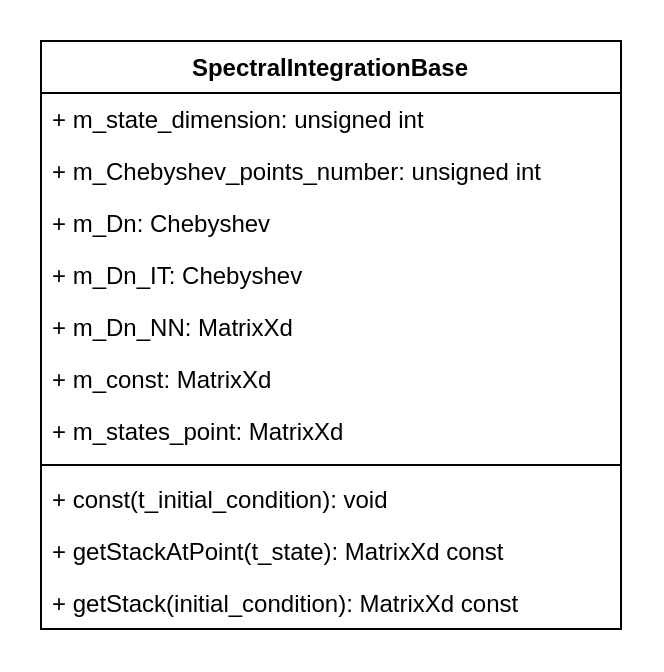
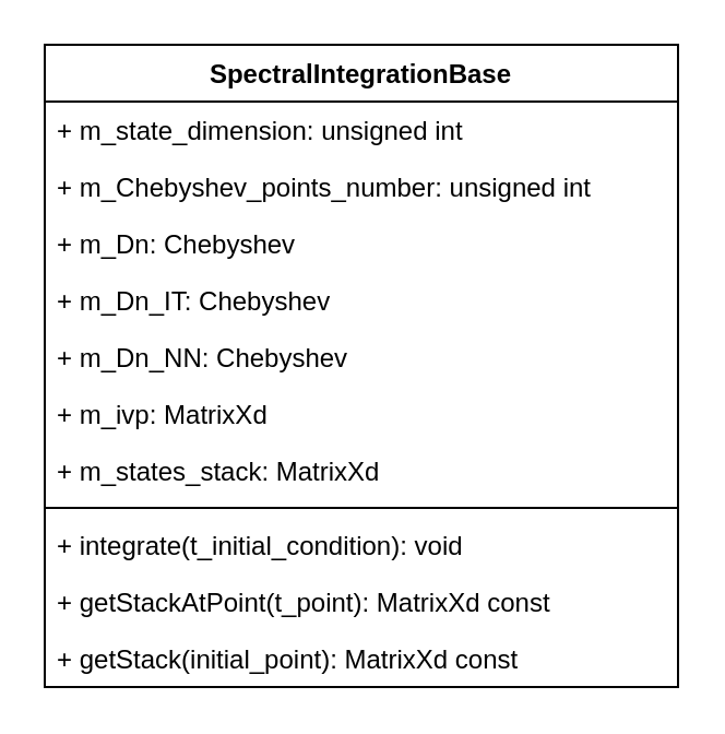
- <mxCell id="7" value="+ m_Dn_NN: MatrixXd" style="text;strokeColor=none;fillColor=none;align=left;verticalAlign=top;spacingLeft=4;spacingRight=4;overflow=hidden;rotatable=0;points=[[0,0.5],[1,0.5]];portConstraint=eastwest;" vertex="1" parent="2"><mxGeometry y="130" width="290" height="26" as="geometry" /></mxCell>
+ <mxCell id="7" value="+ m_Dn_NN: Chebyshev" style="text;strokeColor=none;fillColor=none;align=left;verticalAlign=top;spacingLeft=4;spacingRight=4;overflow=hidden;rotatable=0;points=[[0,0.5],[1,0.5]];portConstraint=eastwest;" vertex="1" parent="2"><mxGeometry y="130" width="290" height="26" as="geometry" /></mxCell>
- <mxCell id="8" value="+ m_const: MatrixXd" style="text;strokeColor=none;fillColor=none;align=left;verticalAlign=top;spacingLeft=4;spacingRight=4;overflow=hidden;rotatable=0;points=[[0,0.5],[1,0.5]];portConstraint=eastwest;" vertex="1" parent="2"><mxGeometry y="156" width="290" height="26" as="geometry" /></mxCell>
+ <mxCell id="8" value="+ m_ivp: MatrixXd" style="text;strokeColor=none;fillColor=none;align=left;verticalAlign=top;spacingLeft=4;spacingRight=4;overflow=hidden;rotatable=0;points=[[0,0.5],[1,0.5]];portConstraint=eastwest;" vertex="1" parent="2"><mxGeometry y="156" width="290" height="26" as="geometry" /></mxCell>
- <mxCell id="9" value="+ m_states_point: MatrixXd" style="text;strokeColor=none;fillColor=none;align=left;verticalAlign=top;spacingLeft=4;spacingRight=4;overflow=hidden;rotatable=0;points=[[0,0.5],[1,0.5]];portConstraint=eastwest;" vertex="1" parent="2"><mxGeometry y="182" width="290" height="26" as="geometry" /></mxCell>
+ <mxCell id="9" value="+ m_states_stack: MatrixXd" style="text;strokeColor=none;fillColor=none;align=left;verticalAlign=top;spacingLeft=4;spacingRight=4;overflow=hidden;rotatable=0;points=[[0,0.5],[1,0.5]];portConstraint=eastwest;" vertex="1" parent="2"><mxGeometry y="182" width="290" height="26" as="geometry" /></mxCell>
- <mxCell id="11" value="+ const(t_initial_condition): void" style="text;strokeColor=none;fillColor=none;align=left;verticalAlign=top;spacingLeft=4;spacingRight=4;overflow=hidden;rotatable=0;points=[[0,0.5],[1,0.5]];portConstraint=eastwest;" vertex="1" parent="2"><mxGeometry y="216" width="290" height="26" as="geometry" /></mxCell>
+ <mxCell id="11" value="+ integrate(t_initial_condition): void" style="text;strokeColor=none;fillColor=none;align=left;verticalAlign=top;spacingLeft=4;spacingRight=4;overflow=hidden;rotatable=0;points=[[0,0.5],[1,0.5]];portConstraint=eastwest;" vertex="1" parent="2"><mxGeometry y="216" width="290" height="26" as="geometry" /></mxCell>
- <mxCell id="12" value="+ getStackAtPoint(t_state): MatrixXd const" style="text;strokeColor=none;fillColor=none;align=left;verticalAlign=top;spacingLeft=4;spacingRight=4;overflow=hidden;rotatable=0;points=[[0,0.5],[1,0.5]];portConstraint=eastwest;" vertex="1" parent="2"><mxGeometry y="242" width="290" height="26" as="geometry" /></mxCell>
+ <mxCell id="12" value="+ getStackAtPoint(t_point): MatrixXd const" style="text;strokeColor=none;fillColor=none;align=left;verticalAlign=top;spacingLeft=4;spacingRight=4;overflow=hidden;rotatable=0;points=[[0,0.5],[1,0.5]];portConstraint=eastwest;" vertex="1" parent="2"><mxGeometry y="242" width="290" height="26" as="geometry" /></mxCell>
- <mxCell id="13" value="+ getStack(initial_condition): MatrixXd const" style="text;strokeColor=none;fillColor=none;align=left;verticalAlign=top;spacingLeft=4;spacingRight=4;overflow=hidden;rotatable=0;points=[[0,0.5],[1,0.5]];portConstraint=eastwest;" vertex="1" parent="2"><mxGeometry y="268" width="290" height="26" as="geometry" /></mxCell>
+ <mxCell id="13" value="+ getStack(initial_point): MatrixXd const" style="text;strokeColor=none;fillColor=none;align=left;verticalAlign=top;spacingLeft=4;spacingRight=4;overflow=hidden;rotatable=0;points=[[0,0.5],[1,0.5]];portConstraint=eastwest;" vertex="1" parent="2"><mxGeometry y="268" width="290" height="26" as="geometry" /></mxCell>
